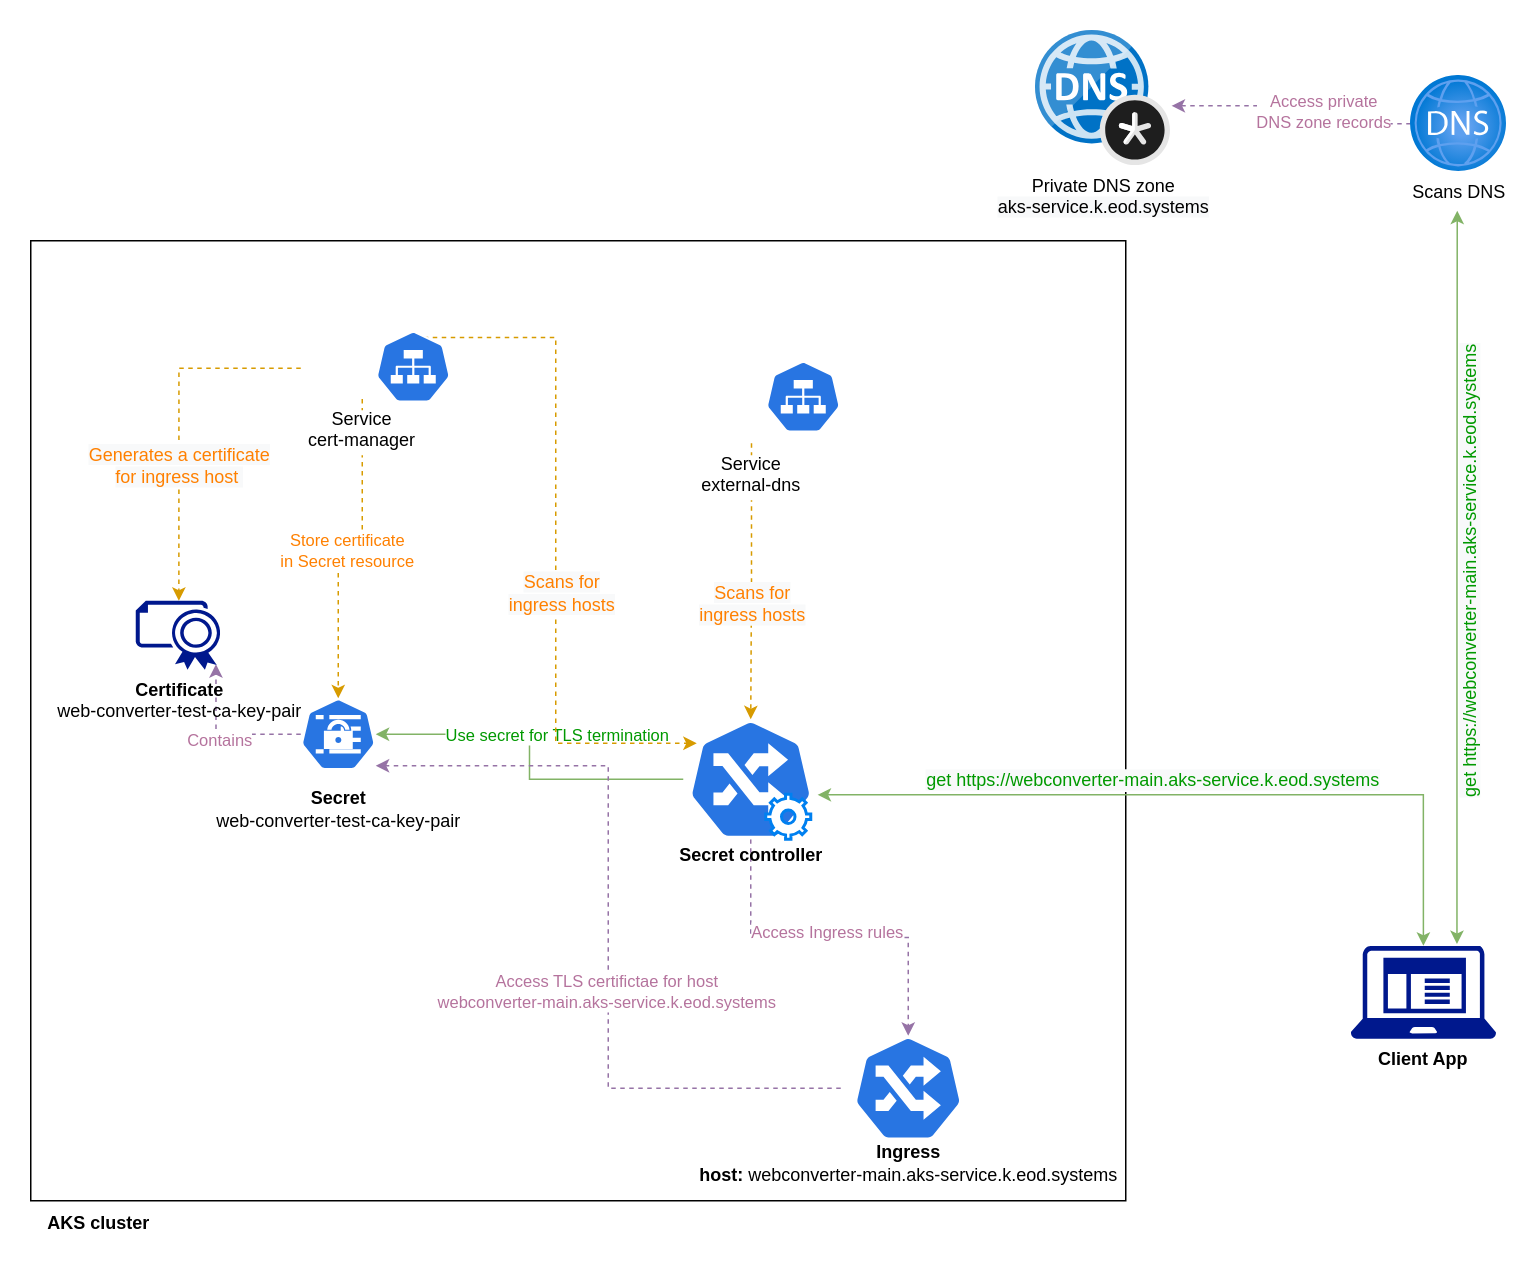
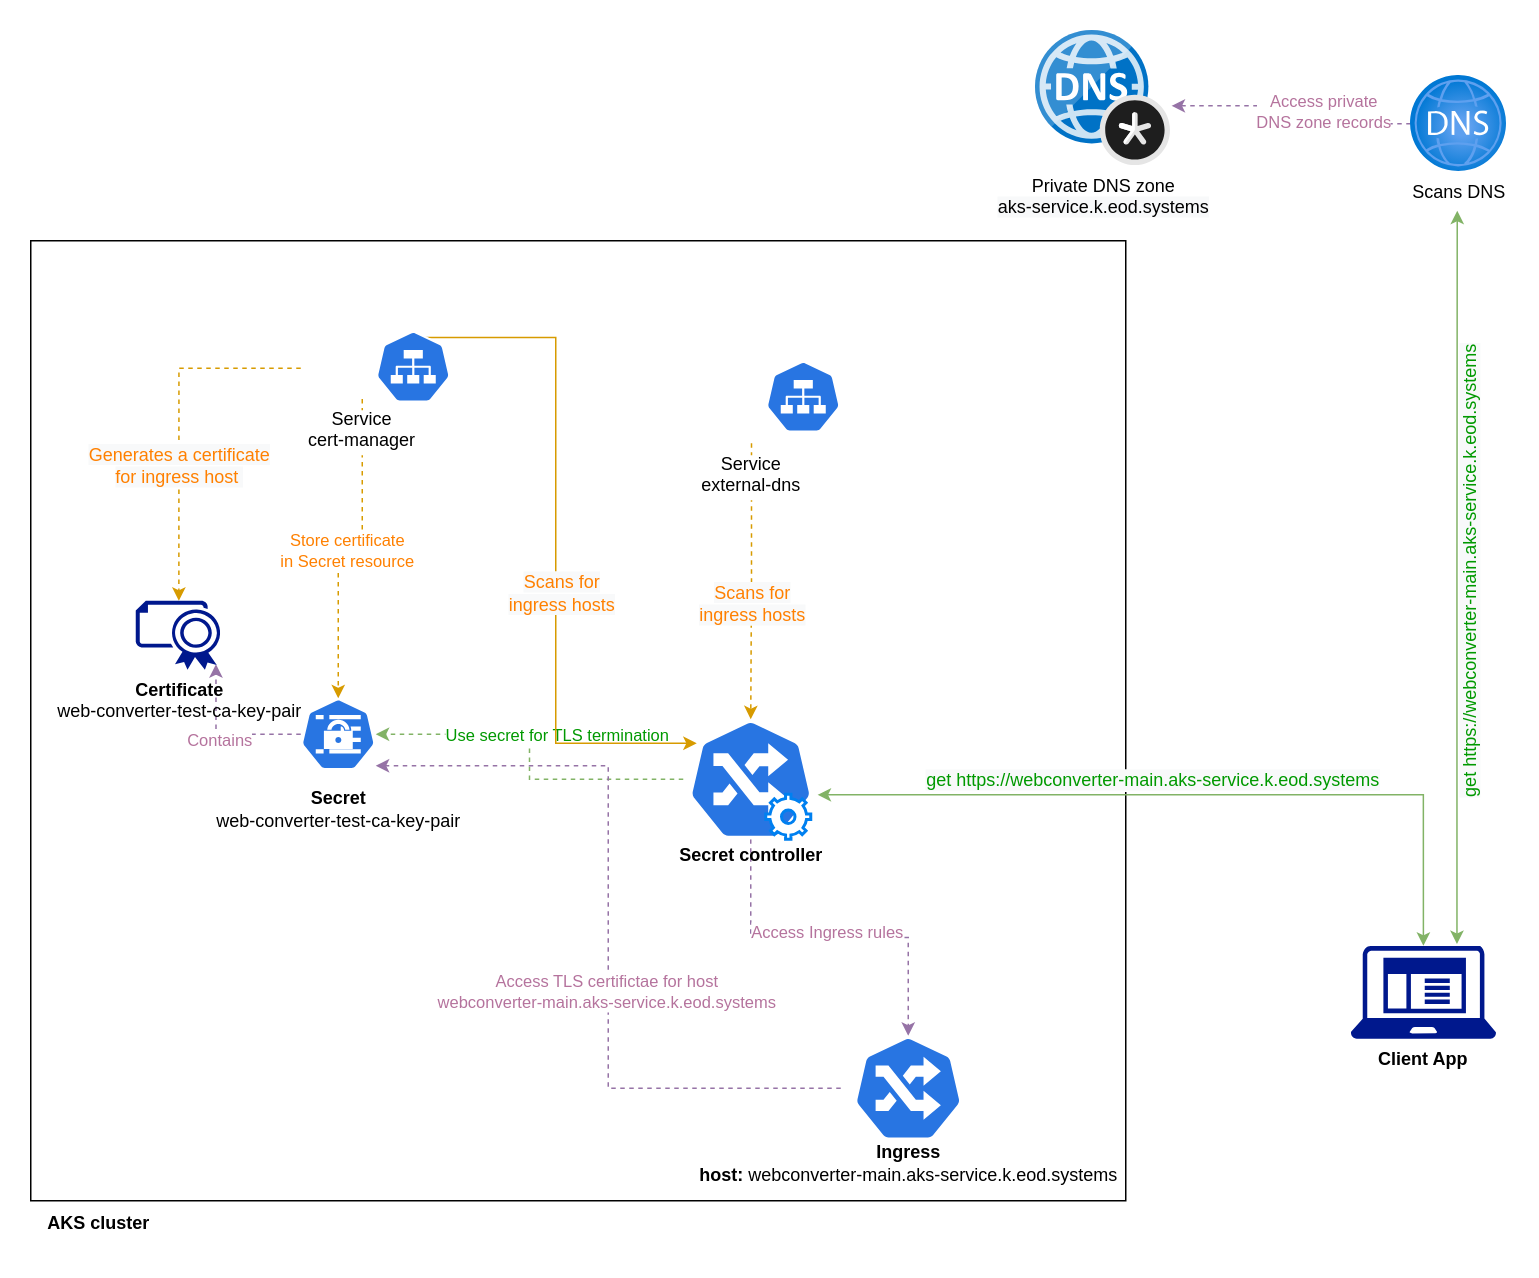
- <mxCell id="13" style="edgeStyle=orthogonalEdgeStyle;rounded=0;orthogonalLoop=1;jettySize=auto;html=1;entryX=0.1;entryY=0.2;entryDx=0;entryDy=0;entryPerimeter=0;fillColor=#ffe6cc;strokeColor=#d79b00;dashed=1;" edge="1" parent="1" source="17" target="7"><mxGeometry relative="1" as="geometry"><Array as="points"><mxPoint x="370" y="224" /><mxPoint x="370" y="495" /></Array></mxGeometry></mxCell>
+ <mxCell id="13" style="edgeStyle=orthogonalEdgeStyle;rounded=0;orthogonalLoop=1;jettySize=auto;html=1;entryX=0.1;entryY=0.2;entryDx=0;entryDy=0;entryPerimeter=0;fillColor=#ffe6cc;strokeColor=#d79b00;dashed=0;" edge="1" parent="1" source="17" target="7"><mxGeometry relative="1" as="geometry"><Array as="points"><mxPoint x="370" y="224" /><mxPoint x="370" y="495" /></Array></mxGeometry></mxCell>
- <mxCell id="3" style="edgeStyle=orthogonalEdgeStyle;rounded=0;orthogonalLoop=1;jettySize=auto;html=1;dashed=0;fillColor=#d5e8d4;strokeColor=#82b366;" edge="1" parent="1" source="7" target="20"><mxGeometry relative="1" as="geometry" /></mxCell>
+ <mxCell id="3" style="edgeStyle=orthogonalEdgeStyle;rounded=0;orthogonalLoop=1;jettySize=auto;html=1;dashed=1;fillColor=#d5e8d4;strokeColor=#82b366;" edge="1" parent="1" source="7" target="20"><mxGeometry relative="1" as="geometry" /></mxCell>
